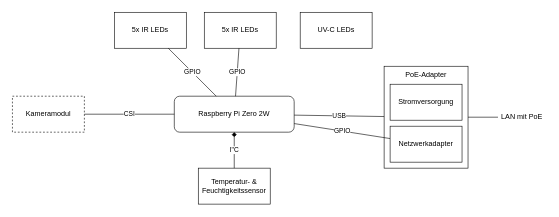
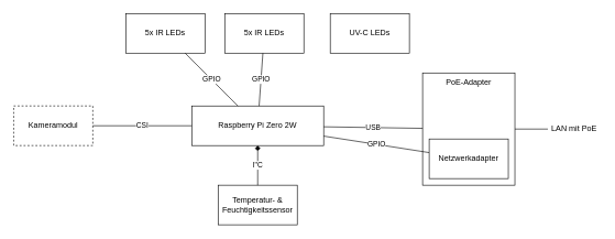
- <mxCell id="15" value="Stromversorgung" style="rounded=0;whiteSpace=wrap;html=1;" vertex="1" parent="1"><mxGeometry x="650" y="140" width="120" height="60" as="geometry" /></mxCell>
- <mxCell id="2" value="Raspberry Pi Zero 2W" style="whiteSpace=wrap;html=1;rounded=1;" vertex="1" parent="1"><mxGeometry x="290" y="160" width="200" height="60" as="geometry" /></mxCell>
+ <mxCell id="2" value="Raspberry Pi Zero 2W" style="rounded=0;whiteSpace=wrap;html=1;" vertex="1" parent="1"><mxGeometry x="290" y="160" width="200" height="60" as="geometry" /></mxCell>
